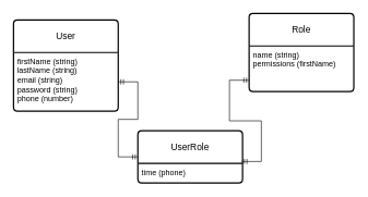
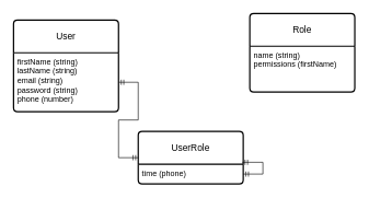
- <mxCell id="8" value="" style="edgeStyle=entityRelationEdgeStyle;fontSize=12;html=1;endArrow=ERmandOne;startArrow=ERmandOne;rounded=0;exitX=0.992;exitY=0.588;exitDx=0;exitDy=0;exitPerimeter=0;entryX=0;entryY=0.75;entryDx=0;entryDy=0;" parent="1" source="6" target="3" edge="1"><mxGeometry width="100" height="100" relative="1" as="geometry"><mxPoint x="270" y="240" as="sourcePoint" /><mxPoint x="370" y="130" as="targetPoint" /></mxGeometry></mxCell>
+ <mxCell id="8" value="" style="edgeStyle=entityRelationEdgeStyle;fontSize=12;html=1;endArrow=ERmandOne;startArrow=ERmandOne;rounded=0;exitX=0.992;exitY=0.588;exitDx=0;exitDy=0;exitPerimeter=0;" parent="1" source="6" target="7" edge="1"><mxGeometry width="100" height="100" relative="1" as="geometry"><mxPoint x="270" y="240" as="sourcePoint" /><mxPoint x="370" y="130" as="targetPoint" /></mxGeometry></mxCell>
